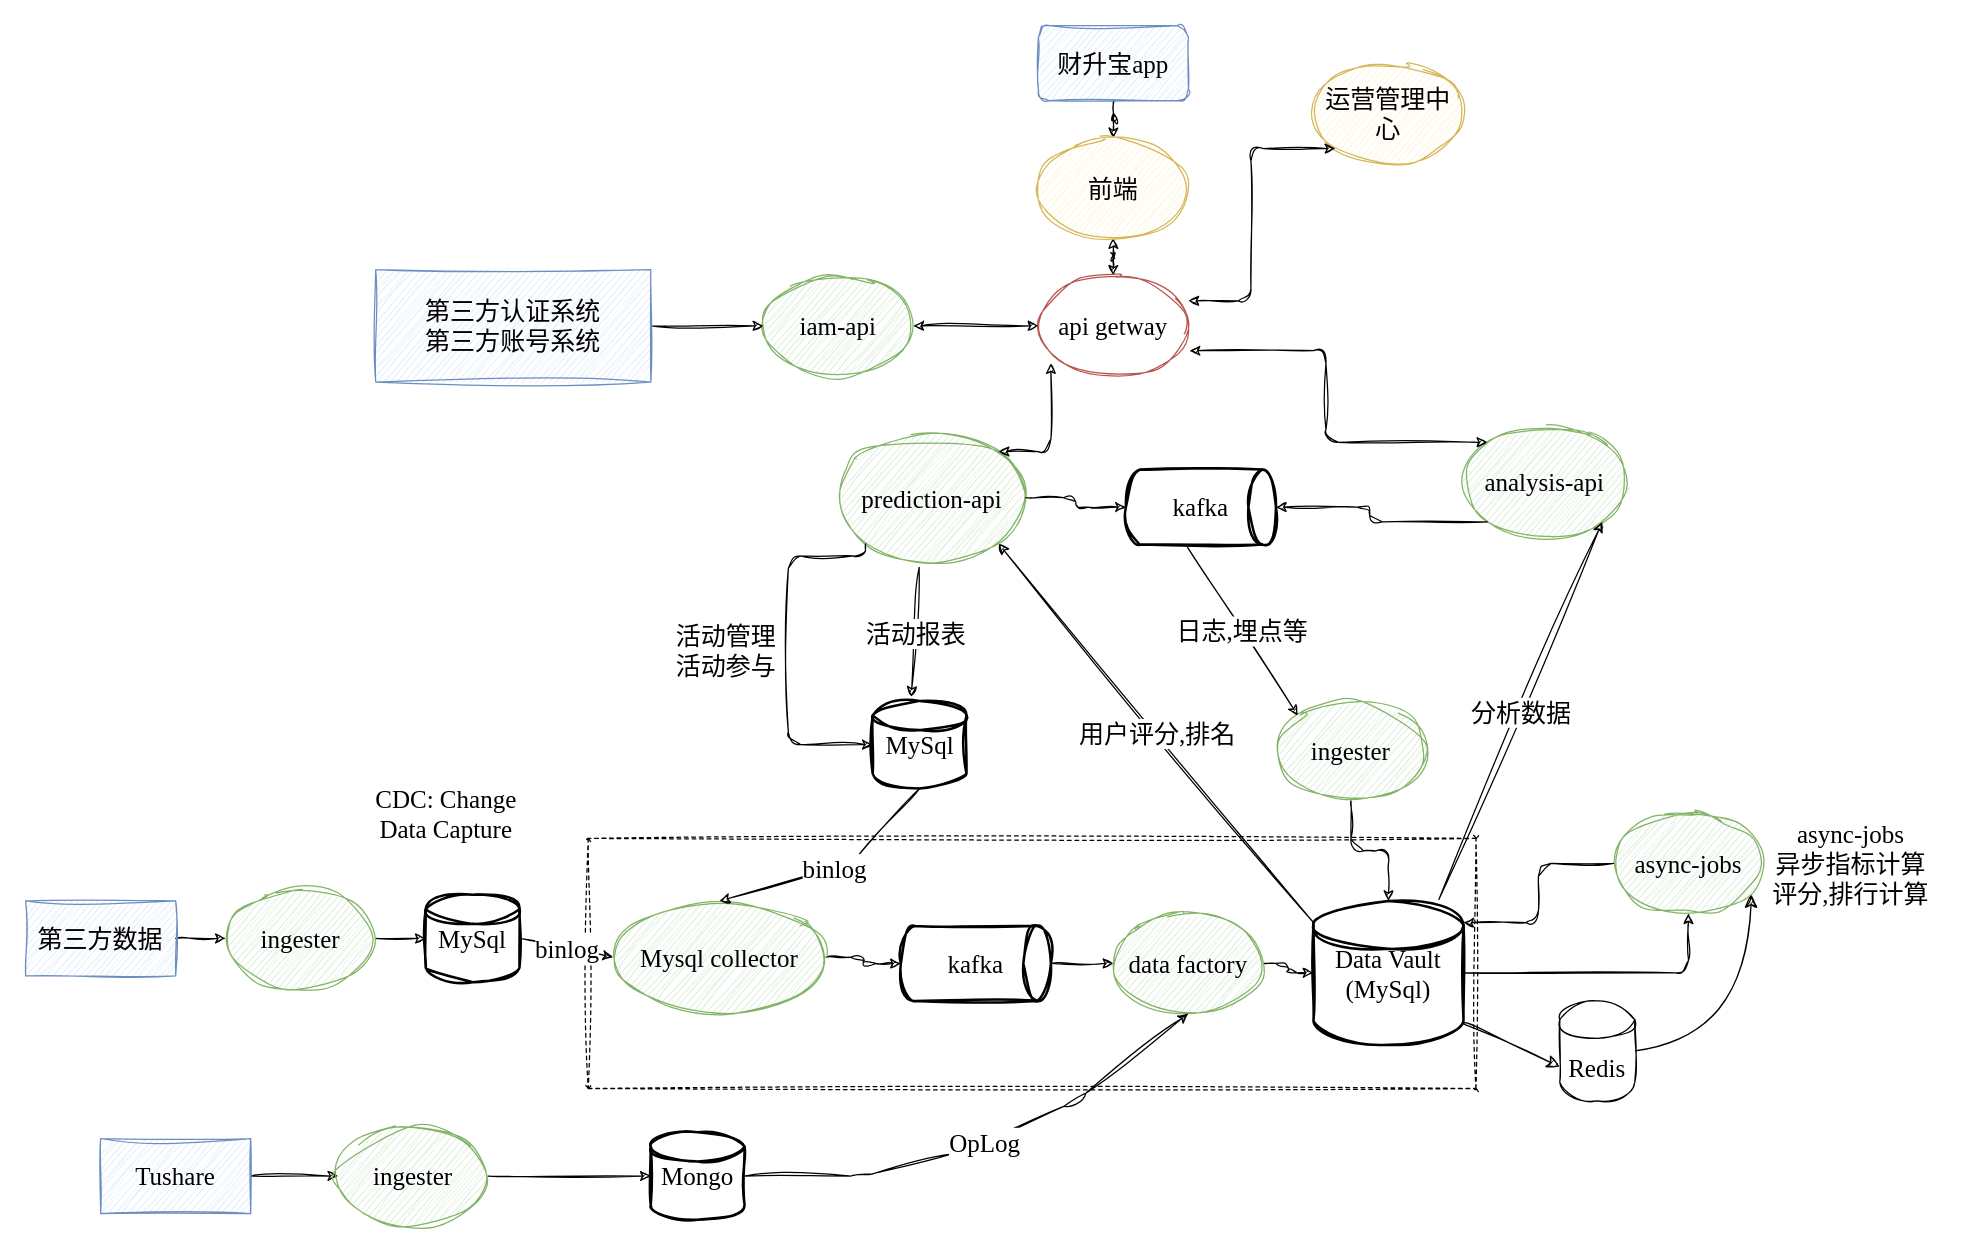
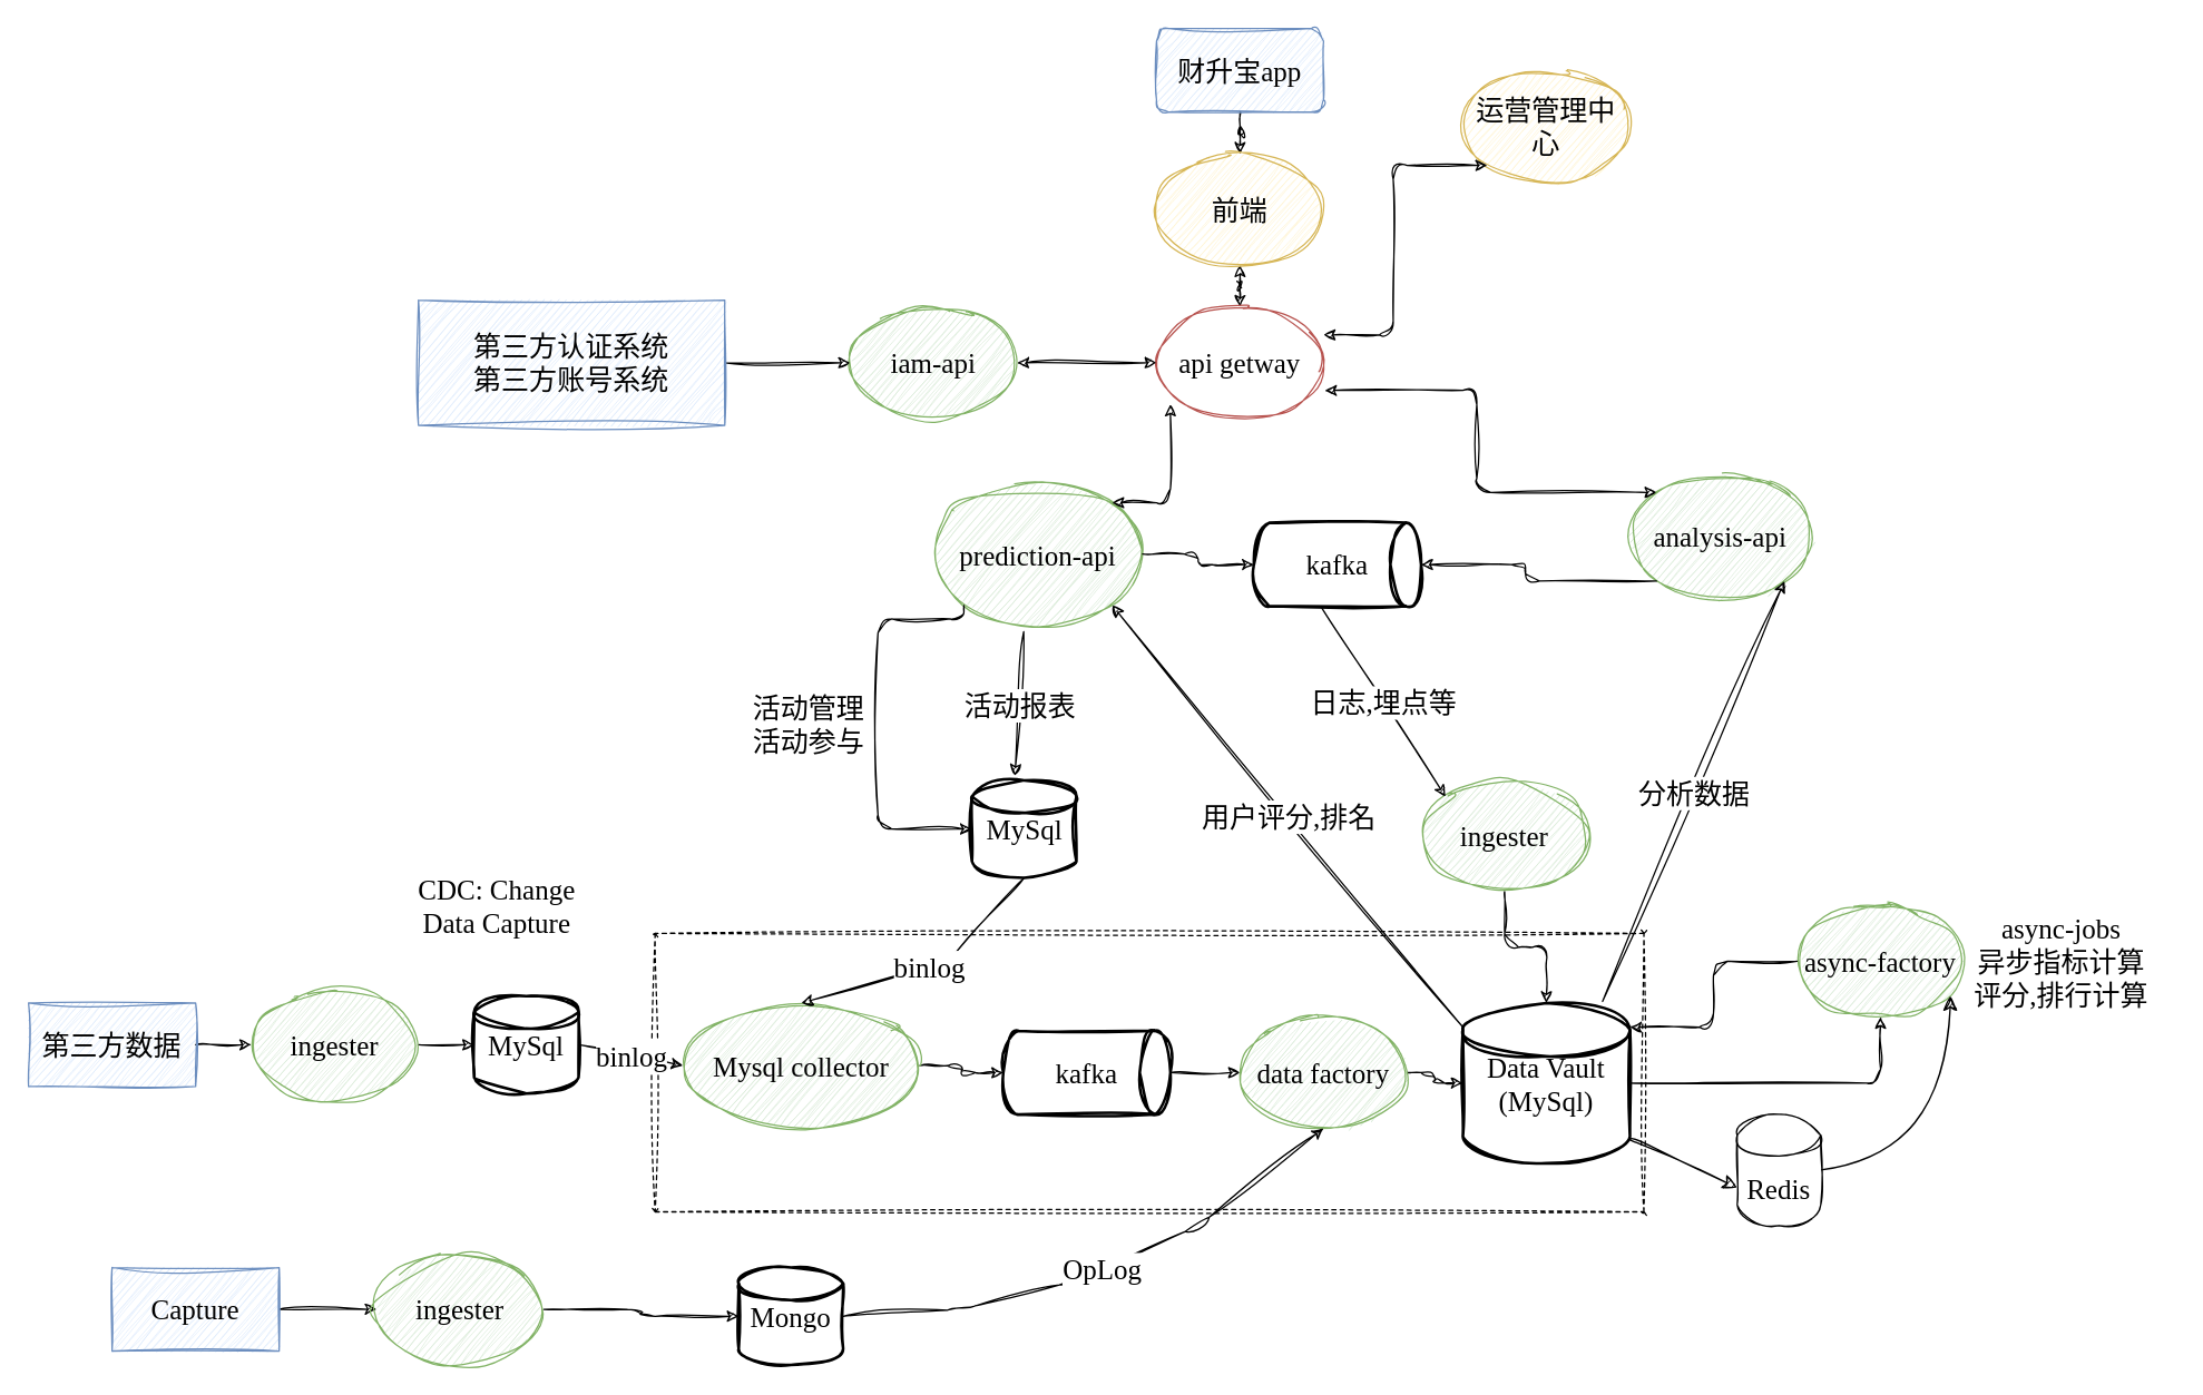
- <mxCell id="27" value="async-jobs" style="ellipse;whiteSpace=wrap;html=1;rounded=1;sketch=1;hachureGap=4;jiggle=2;curveFitting=1;fontFamily=Architects Daughter;fontSource=https%3A%2F%2Ffonts.googleapis.com%2Fcss%3Ffamily%3DArchitects%2BDaughter;fontSize=20;fillColor=#d5e8d4;strokeColor=#82b366;" parent="1" vertex="1"><mxGeometry x="1290" y="650" width="120" height="80" as="geometry" /></mxCell>
+ <mxCell id="27" value="async-factory" style="ellipse;whiteSpace=wrap;html=1;rounded=1;sketch=1;hachureGap=4;jiggle=2;curveFitting=1;fontFamily=Architects Daughter;fontSource=https%3A%2F%2Ffonts.googleapis.com%2Fcss%3Ffamily%3DArchitects%2BDaughter;fontSize=20;fillColor=#d5e8d4;strokeColor=#82b366;" parent="1" vertex="1"><mxGeometry x="1290" y="650" width="120" height="80" as="geometry" /></mxCell>
- <mxCell id="31" value="Tushare" style="rounded=0;whiteSpace=wrap;html=1;sketch=1;hachureGap=4;jiggle=2;curveFitting=1;fontFamily=Architects Daughter;fontSource=https%3A%2F%2Ffonts.googleapis.com%2Fcss%3Ffamily%3DArchitects%2BDaughter;fontSize=20;fillColor=#dae8fc;strokeColor=#6c8ebf;" parent="1" vertex="1"><mxGeometry x="80" y="910" width="120" height="60" as="geometry" /></mxCell>
+ <mxCell id="31" value="Capture" style="rounded=0;whiteSpace=wrap;html=1;sketch=1;hachureGap=4;jiggle=2;curveFitting=1;fontFamily=Architects Daughter;fontSource=https%3A%2F%2Ffonts.googleapis.com%2Fcss%3Ffamily%3DArchitects%2BDaughter;fontSize=20;fillColor=#dae8fc;strokeColor=#6c8ebf;" parent="1" vertex="1"><mxGeometry x="80" y="910" width="120" height="60" as="geometry" /></mxCell>
- <mxCell id="36" value="Mongo" style="strokeWidth=2;html=1;shape=mxgraph.flowchart.database;whiteSpace=wrap;rounded=1;sketch=1;hachureGap=4;jiggle=2;curveFitting=1;fontFamily=Architects Daughter;fontSource=https%3A%2F%2Ffonts.googleapis.com%2Fcss%3Ffamily%3DArchitects%2BDaughter;fontSize=20;" parent="1" vertex="1"><mxGeometry x="520" y="905" width="75" height="70" as="geometry" /></mxCell>
+ <mxCell id="36" value="Mongo" style="strokeWidth=2;html=1;shape=mxgraph.flowchart.database;whiteSpace=wrap;rounded=1;sketch=1;hachureGap=4;jiggle=2;curveFitting=1;fontFamily=Architects Daughter;fontSource=https%3A%2F%2Ffonts.googleapis.com%2Fcss%3Ffamily%3DArchitects%2BDaughter;fontSize=20;" parent="1" vertex="1"><mxGeometry x="530" y="910" width="75" height="70" as="geometry" /></mxCell>
